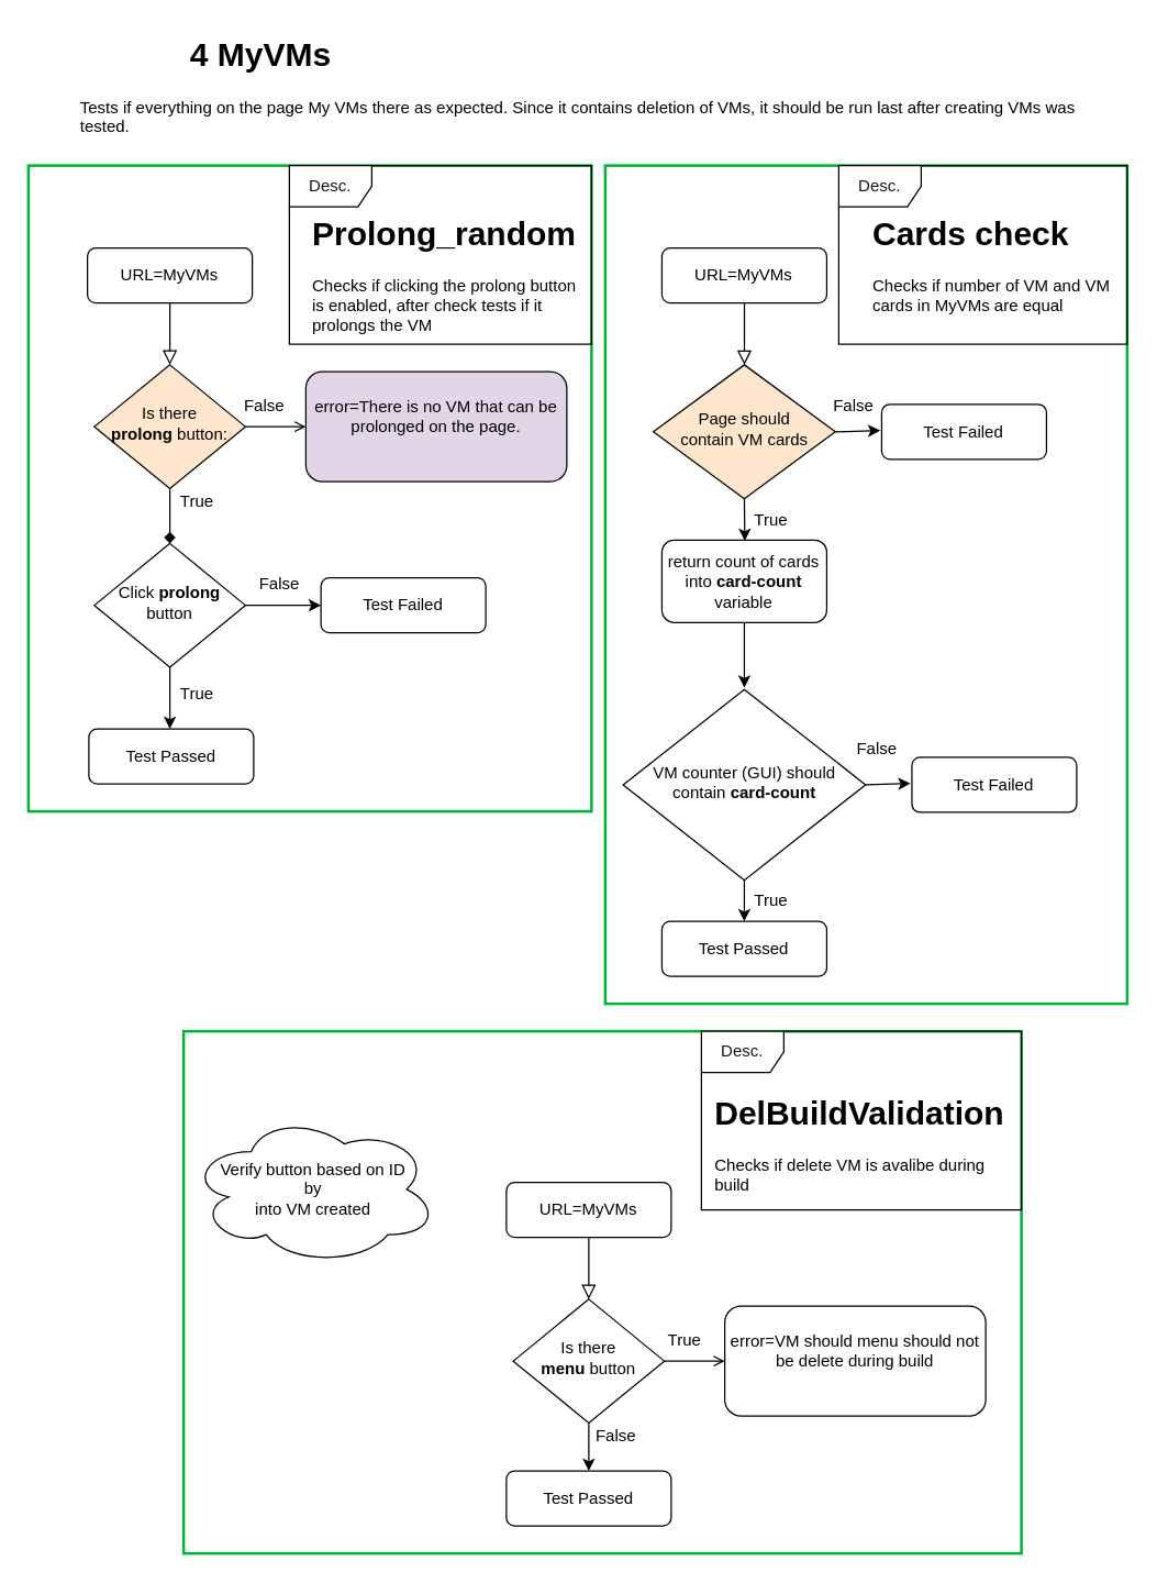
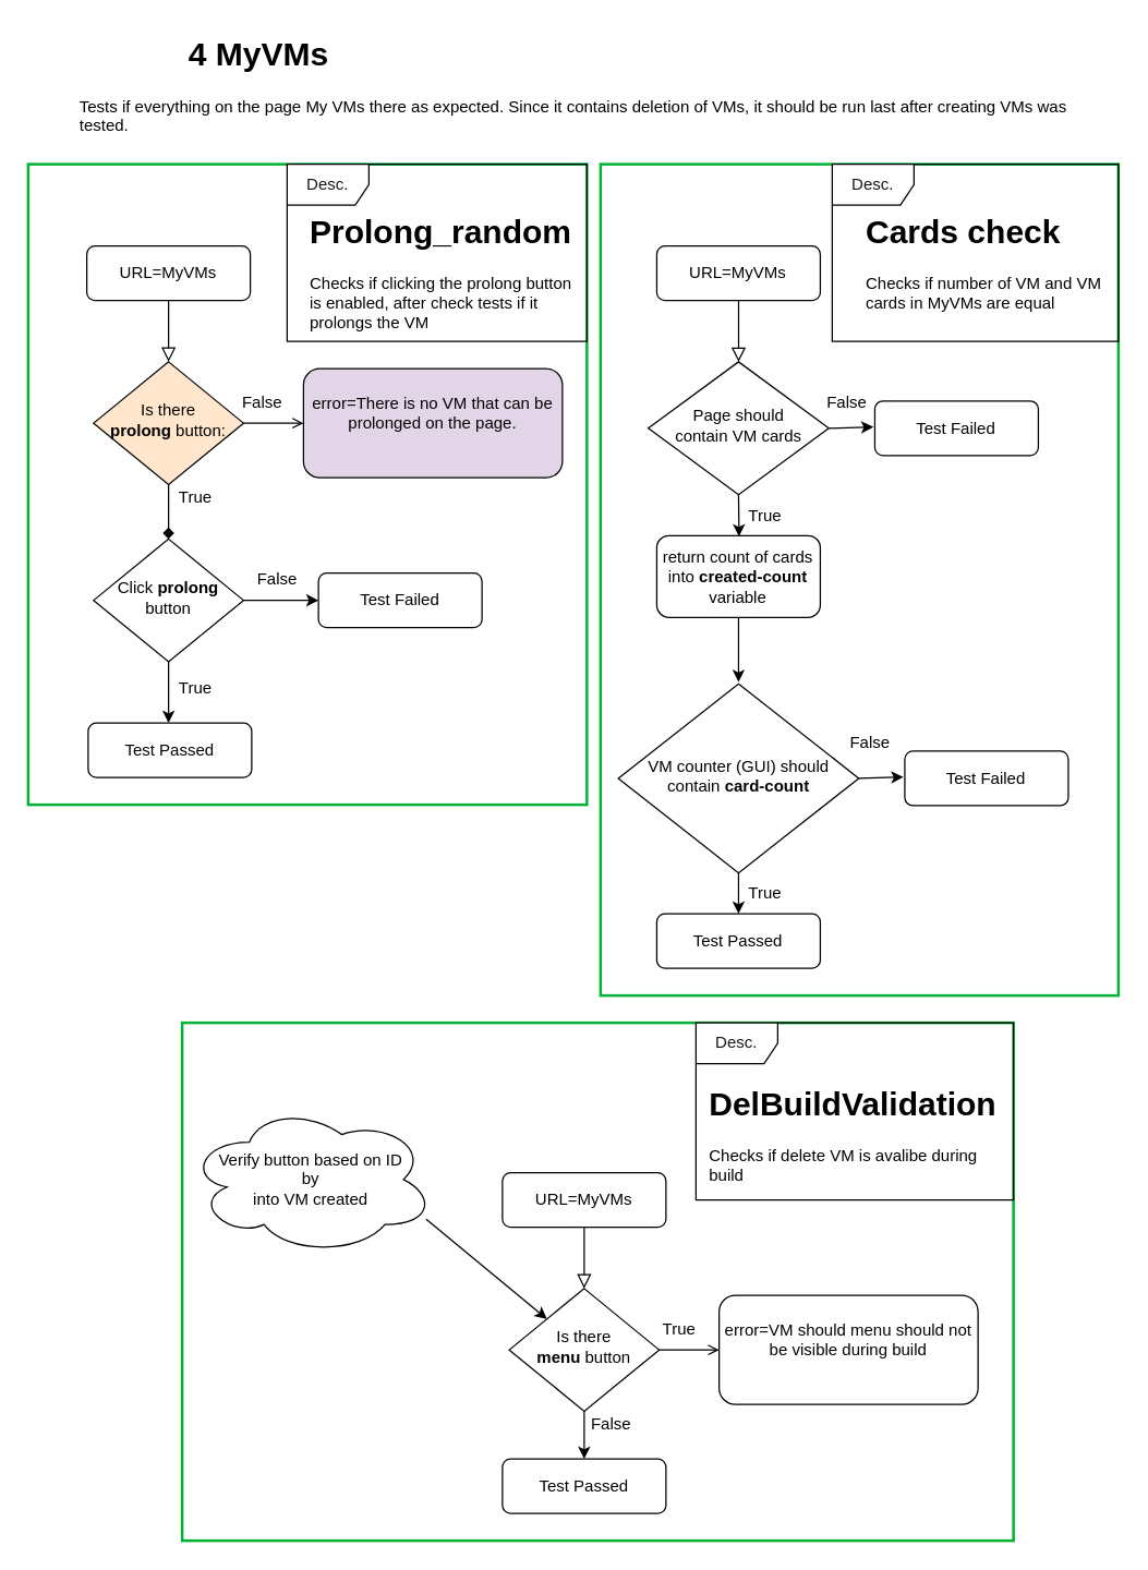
- <mxCell id="17" value="Page should &lt;br&gt;contain VM cards" style="rhombus;whiteSpace=wrap;html=1;shadow=0;fontFamily=Helvetica;fontSize=12;align=center;strokeWidth=1;spacing=6;spacingTop=-4;fillColor=#ffe6cc;" parent="1" vertex="1"><mxGeometry x="475" y="265" width="132.5" height="97.5" as="geometry" /></mxCell>
+ <mxCell id="17" value="Page should &lt;br&gt;contain VM cards" style="rhombus;whiteSpace=wrap;html=1;shadow=0;fontFamily=Helvetica;fontSize=12;align=center;strokeWidth=1;spacing=6;spacingTop=-4;" parent="1" vertex="1"><mxGeometry x="475" y="265" width="132.5" height="97.5" as="geometry" /></mxCell>
- <mxCell id="27" value="return count of cards into &lt;b&gt;card-count&lt;/b&gt; variable" style="rounded=1;whiteSpace=wrap;html=1;" parent="1" vertex="1"><mxGeometry x="481.25" y="392.5" width="120" height="60" as="geometry" /></mxCell>
+ <mxCell id="27" value="return count of cards into &lt;b&gt;created-count&lt;/b&gt; variable" style="rounded=1;whiteSpace=wrap;html=1;" parent="1" vertex="1"><mxGeometry x="481.25" y="392.5" width="120" height="60" as="geometry" /></mxCell>
+ <mxCell id="44" value="" style="endArrow=classic;html=1;rounded=0;exitX=0.967;exitY=0.764;exitDx=0;exitDy=0;exitPerimeter=0;" parent="1" source="43" target="36" edge="1"><mxGeometry width="50" height="50" relative="1" as="geometry"><mxPoint x="498" y="760" as="sourcePoint" /><mxPoint x="548" y="710" as="targetPoint" /></mxGeometry></mxCell>
- <mxCell id="37" value="&lt;div&gt;&lt;div&gt;error=VM should menu should not be delete during build&lt;/div&gt;&lt;/div&gt;&lt;div&gt;&lt;br&gt;&lt;/div&gt;" style="rounded=1;whiteSpace=wrap;html=1;fontSize=12;glass=0;strokeWidth=1;shadow=0;" parent="1" vertex="1"><mxGeometry x="527" y="950" width="190" height="80" as="geometry" /></mxCell>
+ <mxCell id="37" value="&lt;div&gt;&lt;div&gt;error=VM should menu should not be visible during build&lt;/div&gt;&lt;/div&gt;&lt;div&gt;&lt;br&gt;&lt;/div&gt;" style="rounded=1;whiteSpace=wrap;html=1;fontSize=12;glass=0;strokeWidth=1;shadow=0;" parent="1" vertex="1"><mxGeometry x="527" y="950" width="190" height="80" as="geometry" /></mxCell>
